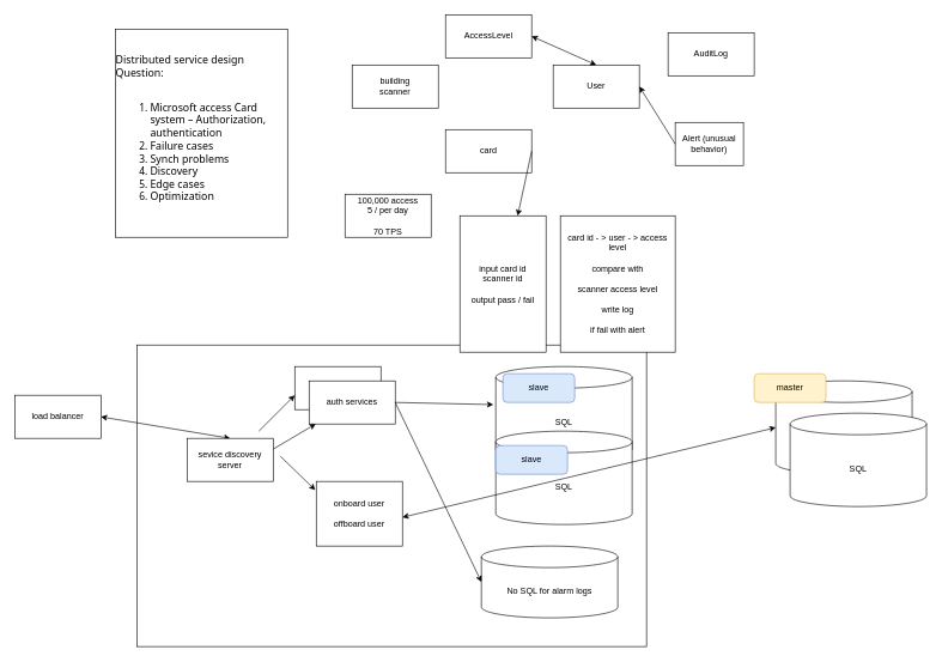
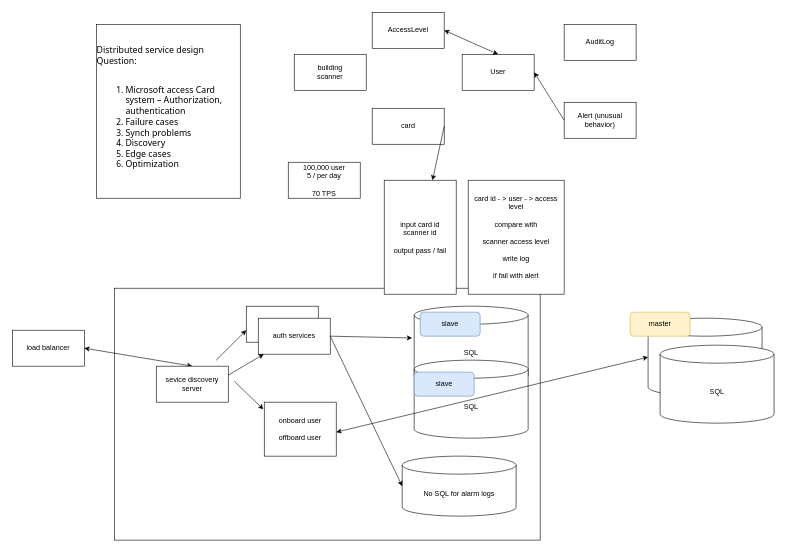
- <mxCell id="11" value="AuditLog" style="rounded=0;whiteSpace=wrap;html=1;" vertex="1" parent="1"><mxGeometry x="930" y="45" width="120" height="60" as="geometry" /></mxCell>
+ <mxCell id="11" value="AuditLog" style="rounded=0;whiteSpace=wrap;html=1;" vertex="1" parent="1"><mxGeometry x="940" y="40" width="120" height="60" as="geometry" /></mxCell>
- <mxCell id="12" value="Alert (unusual behavior)" style="rounded=0;whiteSpace=wrap;html=1;" vertex="1" parent="1"><mxGeometry x="940" y="170" width="95" height="60" as="geometry" /></mxCell>
+ <mxCell id="12" value="Alert (unusual behavior)" style="rounded=0;whiteSpace=wrap;html=1;" vertex="1" parent="1"><mxGeometry x="940" y="170" width="120" height="60" as="geometry" /></mxCell>
- <mxCell id="5" value="100,000 access&lt;br&gt;5 / per day&lt;br&gt;&lt;br&gt;70 TPS" style="rounded=0;whiteSpace=wrap;html=1;" vertex="1" parent="1"><mxGeometry x="480" y="270" width="120" height="60" as="geometry" /></mxCell>
+ <mxCell id="5" value="100,000 user&lt;br&gt;5 / per day&lt;br&gt;&lt;br&gt;70 TPS" style="rounded=0;whiteSpace=wrap;html=1;" vertex="1" parent="1"><mxGeometry x="480" y="270" width="120" height="60" as="geometry" /></mxCell>
